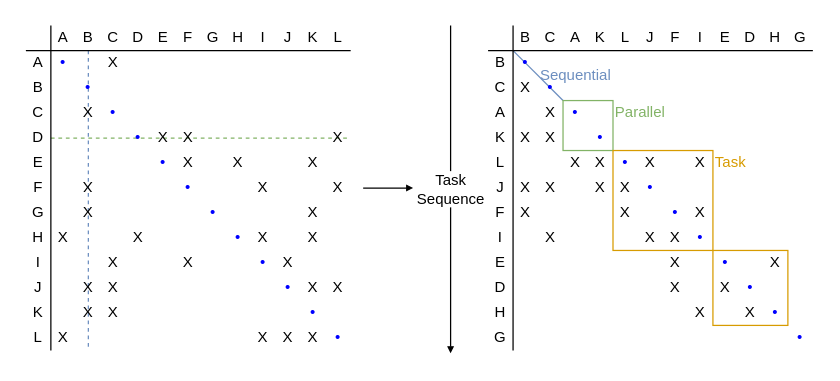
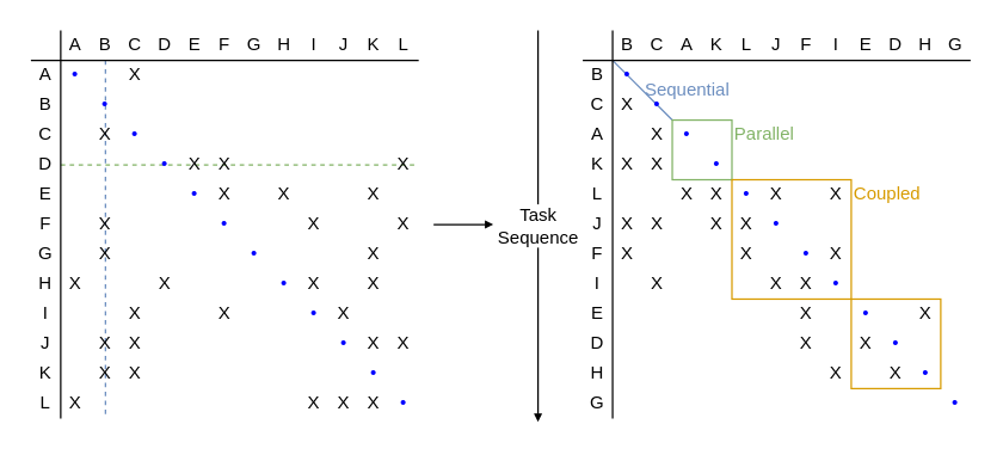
- <mxCell id="334" value="Task" style="rounded=0;whiteSpace=wrap;html=1;fontStyle=0;fontSize=12;fillColor=none;strokeColor=none;fontColor=#D79B00;align=left;" parent="1" vertex="1"><mxGeometry x="570" y="120" width="80" height="20" as="geometry" /></mxCell>
+ <mxCell id="334" value="Coupled" style="rounded=0;whiteSpace=wrap;html=1;fontStyle=0;fontSize=12;fillColor=none;strokeColor=none;fontColor=#D79B00;align=left;" parent="1" vertex="1"><mxGeometry x="570" y="120" width="80" height="20" as="geometry" /></mxCell>
